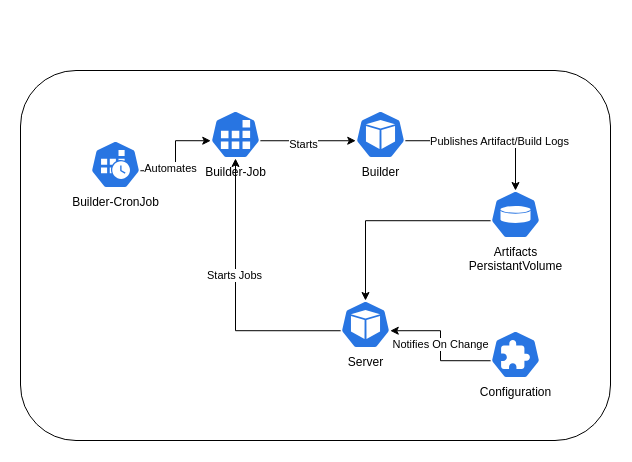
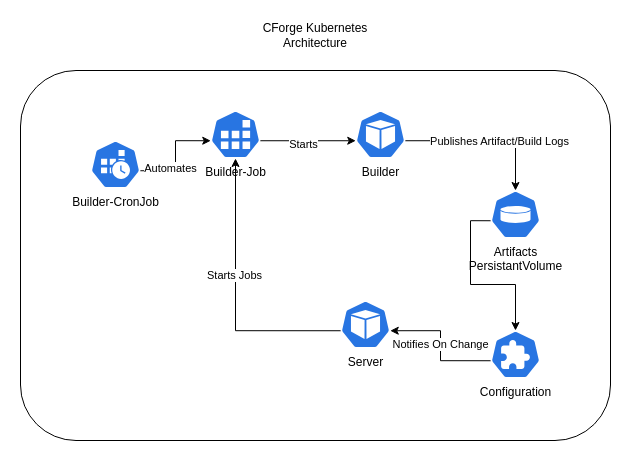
+ <mxCell id="20" value="CForge Kubernetes Architecture" style="text;html=1;strokeColor=none;fillColor=none;align=center;verticalAlign=middle;whiteSpace=wrap;rounded=0;" vertex="1" parent="1"><mxGeometry x="245" y="20" width="140" height="30" as="geometry" /></mxCell>
- <mxCell id="9" style="edgeStyle=orthogonalEdgeStyle;rounded=0;orthogonalLoop=1;jettySize=auto;html=1;exitX=0.005;exitY=0.63;exitDx=0;exitDy=0;exitPerimeter=0;entryX=0.5;entryY=0;entryDx=0;entryDy=0;entryPerimeter=0;" edge="1" parent="1" source="10" target="16"><mxGeometry relative="1" as="geometry" /></mxCell>
+ <mxCell id="9" style="edgeStyle=orthogonalEdgeStyle;rounded=0;orthogonalLoop=1;jettySize=auto;html=1;exitX=0.005;exitY=0.63;exitDx=0;exitDy=0;exitPerimeter=0;" edge="1" parent="1" source="10" target="19"><mxGeometry relative="1" as="geometry" /></mxCell>
